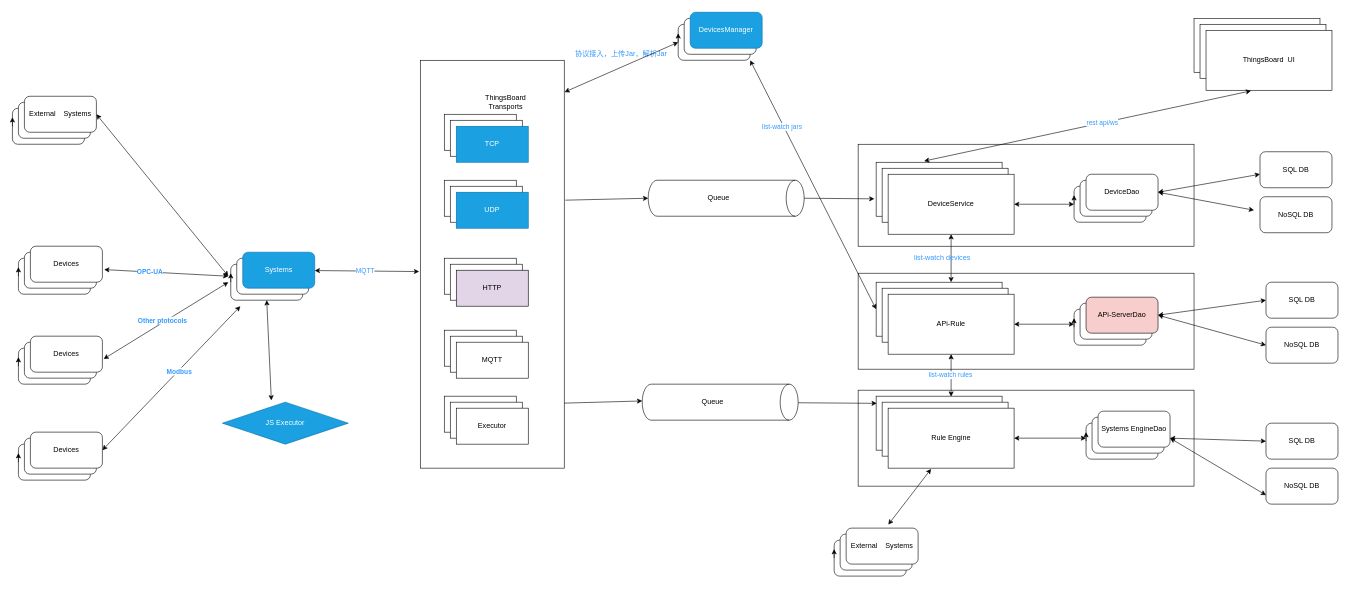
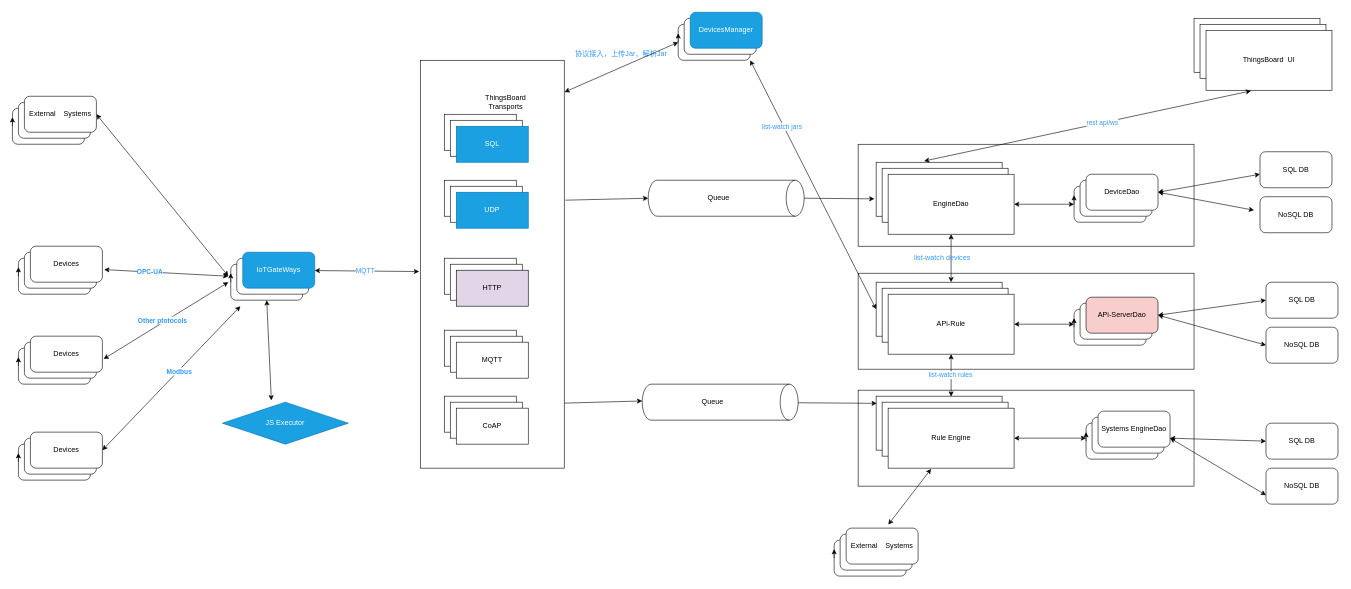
- <mxCell id="34" value="TCP" style="rounded=0;whiteSpace=wrap;html=1;fillColor=#1ba1e2;strokeColor=#006EAF;fontColor=#ffffff;" vertex="1" parent="1"><mxGeometry x="760" y="210" width="120" height="60" as="geometry" /></mxCell>
+ <mxCell id="34" value="SQL" style="rounded=0;whiteSpace=wrap;html=1;fillColor=#1ba1e2;strokeColor=#006EAF;fontColor=#ffffff;" vertex="1" parent="1"><mxGeometry x="760" y="210" width="120" height="60" as="geometry" /></mxCell>
- <mxCell id="53" value="DeviceService" style="rounded=0;whiteSpace=wrap;html=1;" vertex="1" parent="1"><mxGeometry x="1480" y="290" width="210" height="100" as="geometry" /></mxCell>
+ <mxCell id="53" value="EngineDao" style="rounded=0;whiteSpace=wrap;html=1;" vertex="1" parent="1"><mxGeometry x="1480" y="290" width="210" height="100" as="geometry" /></mxCell>
- <mxCell id="23" value="Systems" style="rounded=1;whiteSpace=wrap;html=1;fillColor=#1ba1e2;strokeColor=#006EAF;fontColor=#ffffff;" vertex="1" parent="1"><mxGeometry x="404" y="420" width="120" height="60" as="geometry" /></mxCell>
+ <mxCell id="23" value="IoTGateWays" style="rounded=1;whiteSpace=wrap;html=1;fillColor=#1ba1e2;strokeColor=#006EAF;fontColor=#ffffff;" vertex="1" parent="1"><mxGeometry x="404" y="420" width="120" height="60" as="geometry" /></mxCell>
- <mxCell id="46" value="Executor" style="rounded=0;whiteSpace=wrap;html=1;" vertex="1" parent="1"><mxGeometry x="760" y="680" width="120" height="60" as="geometry" /></mxCell>
+ <mxCell id="46" value="CoAP" style="rounded=0;whiteSpace=wrap;html=1;" vertex="1" parent="1"><mxGeometry x="760" y="680" width="120" height="60" as="geometry" /></mxCell>
